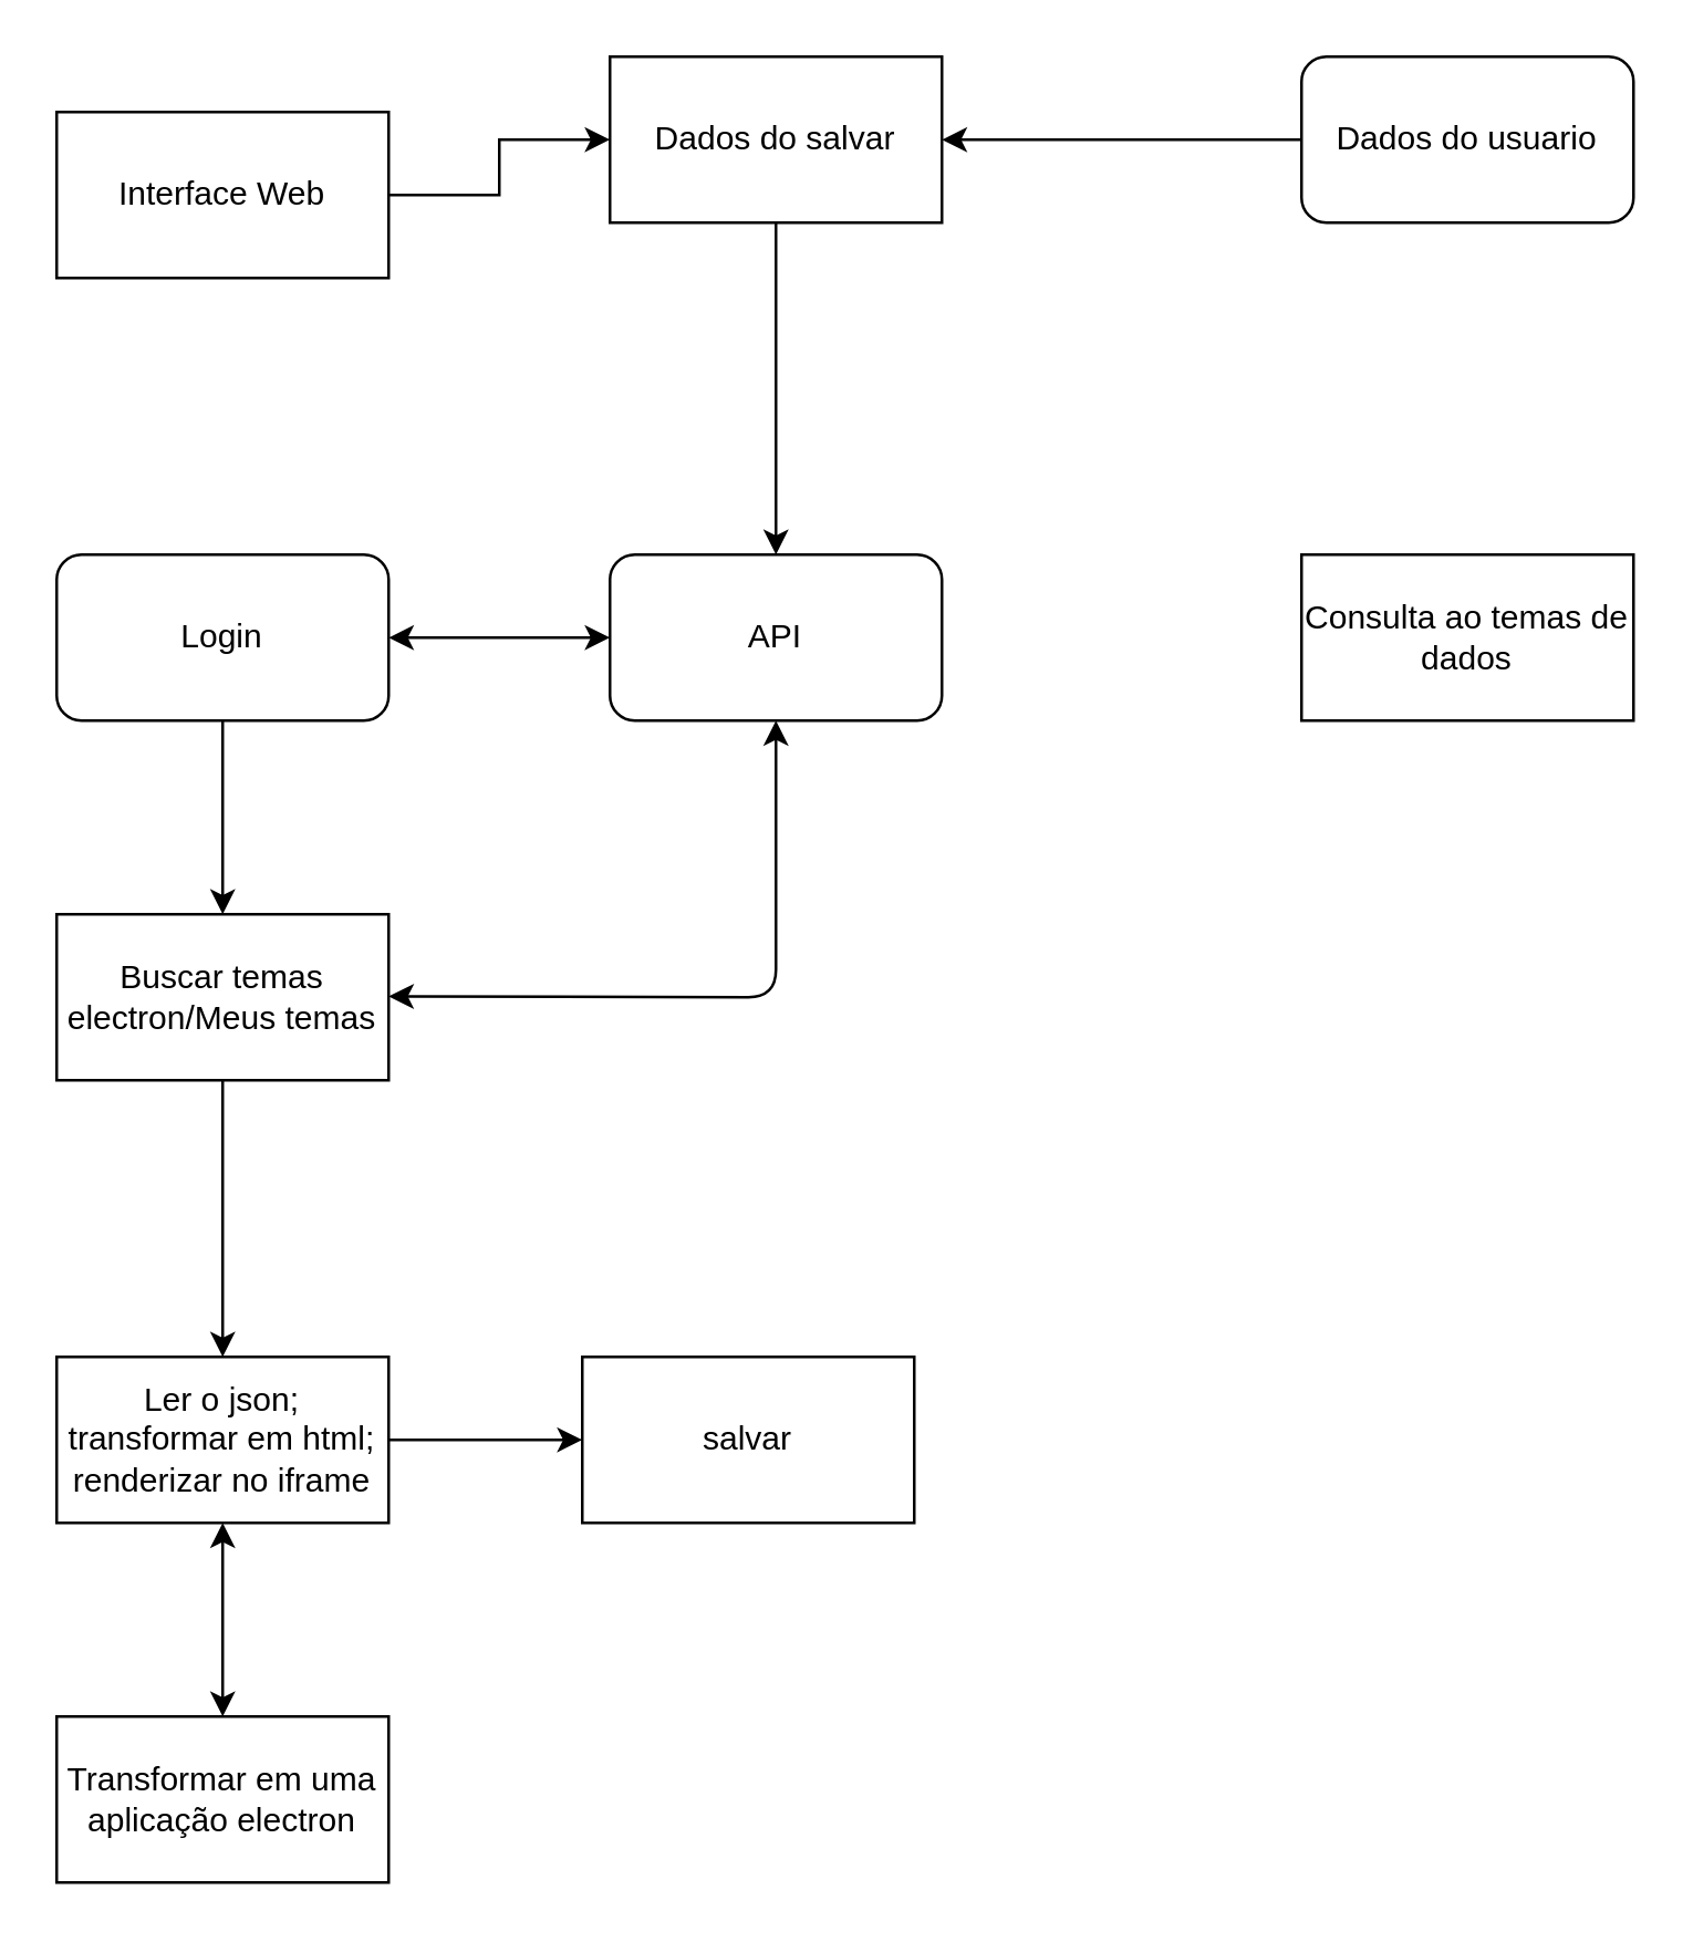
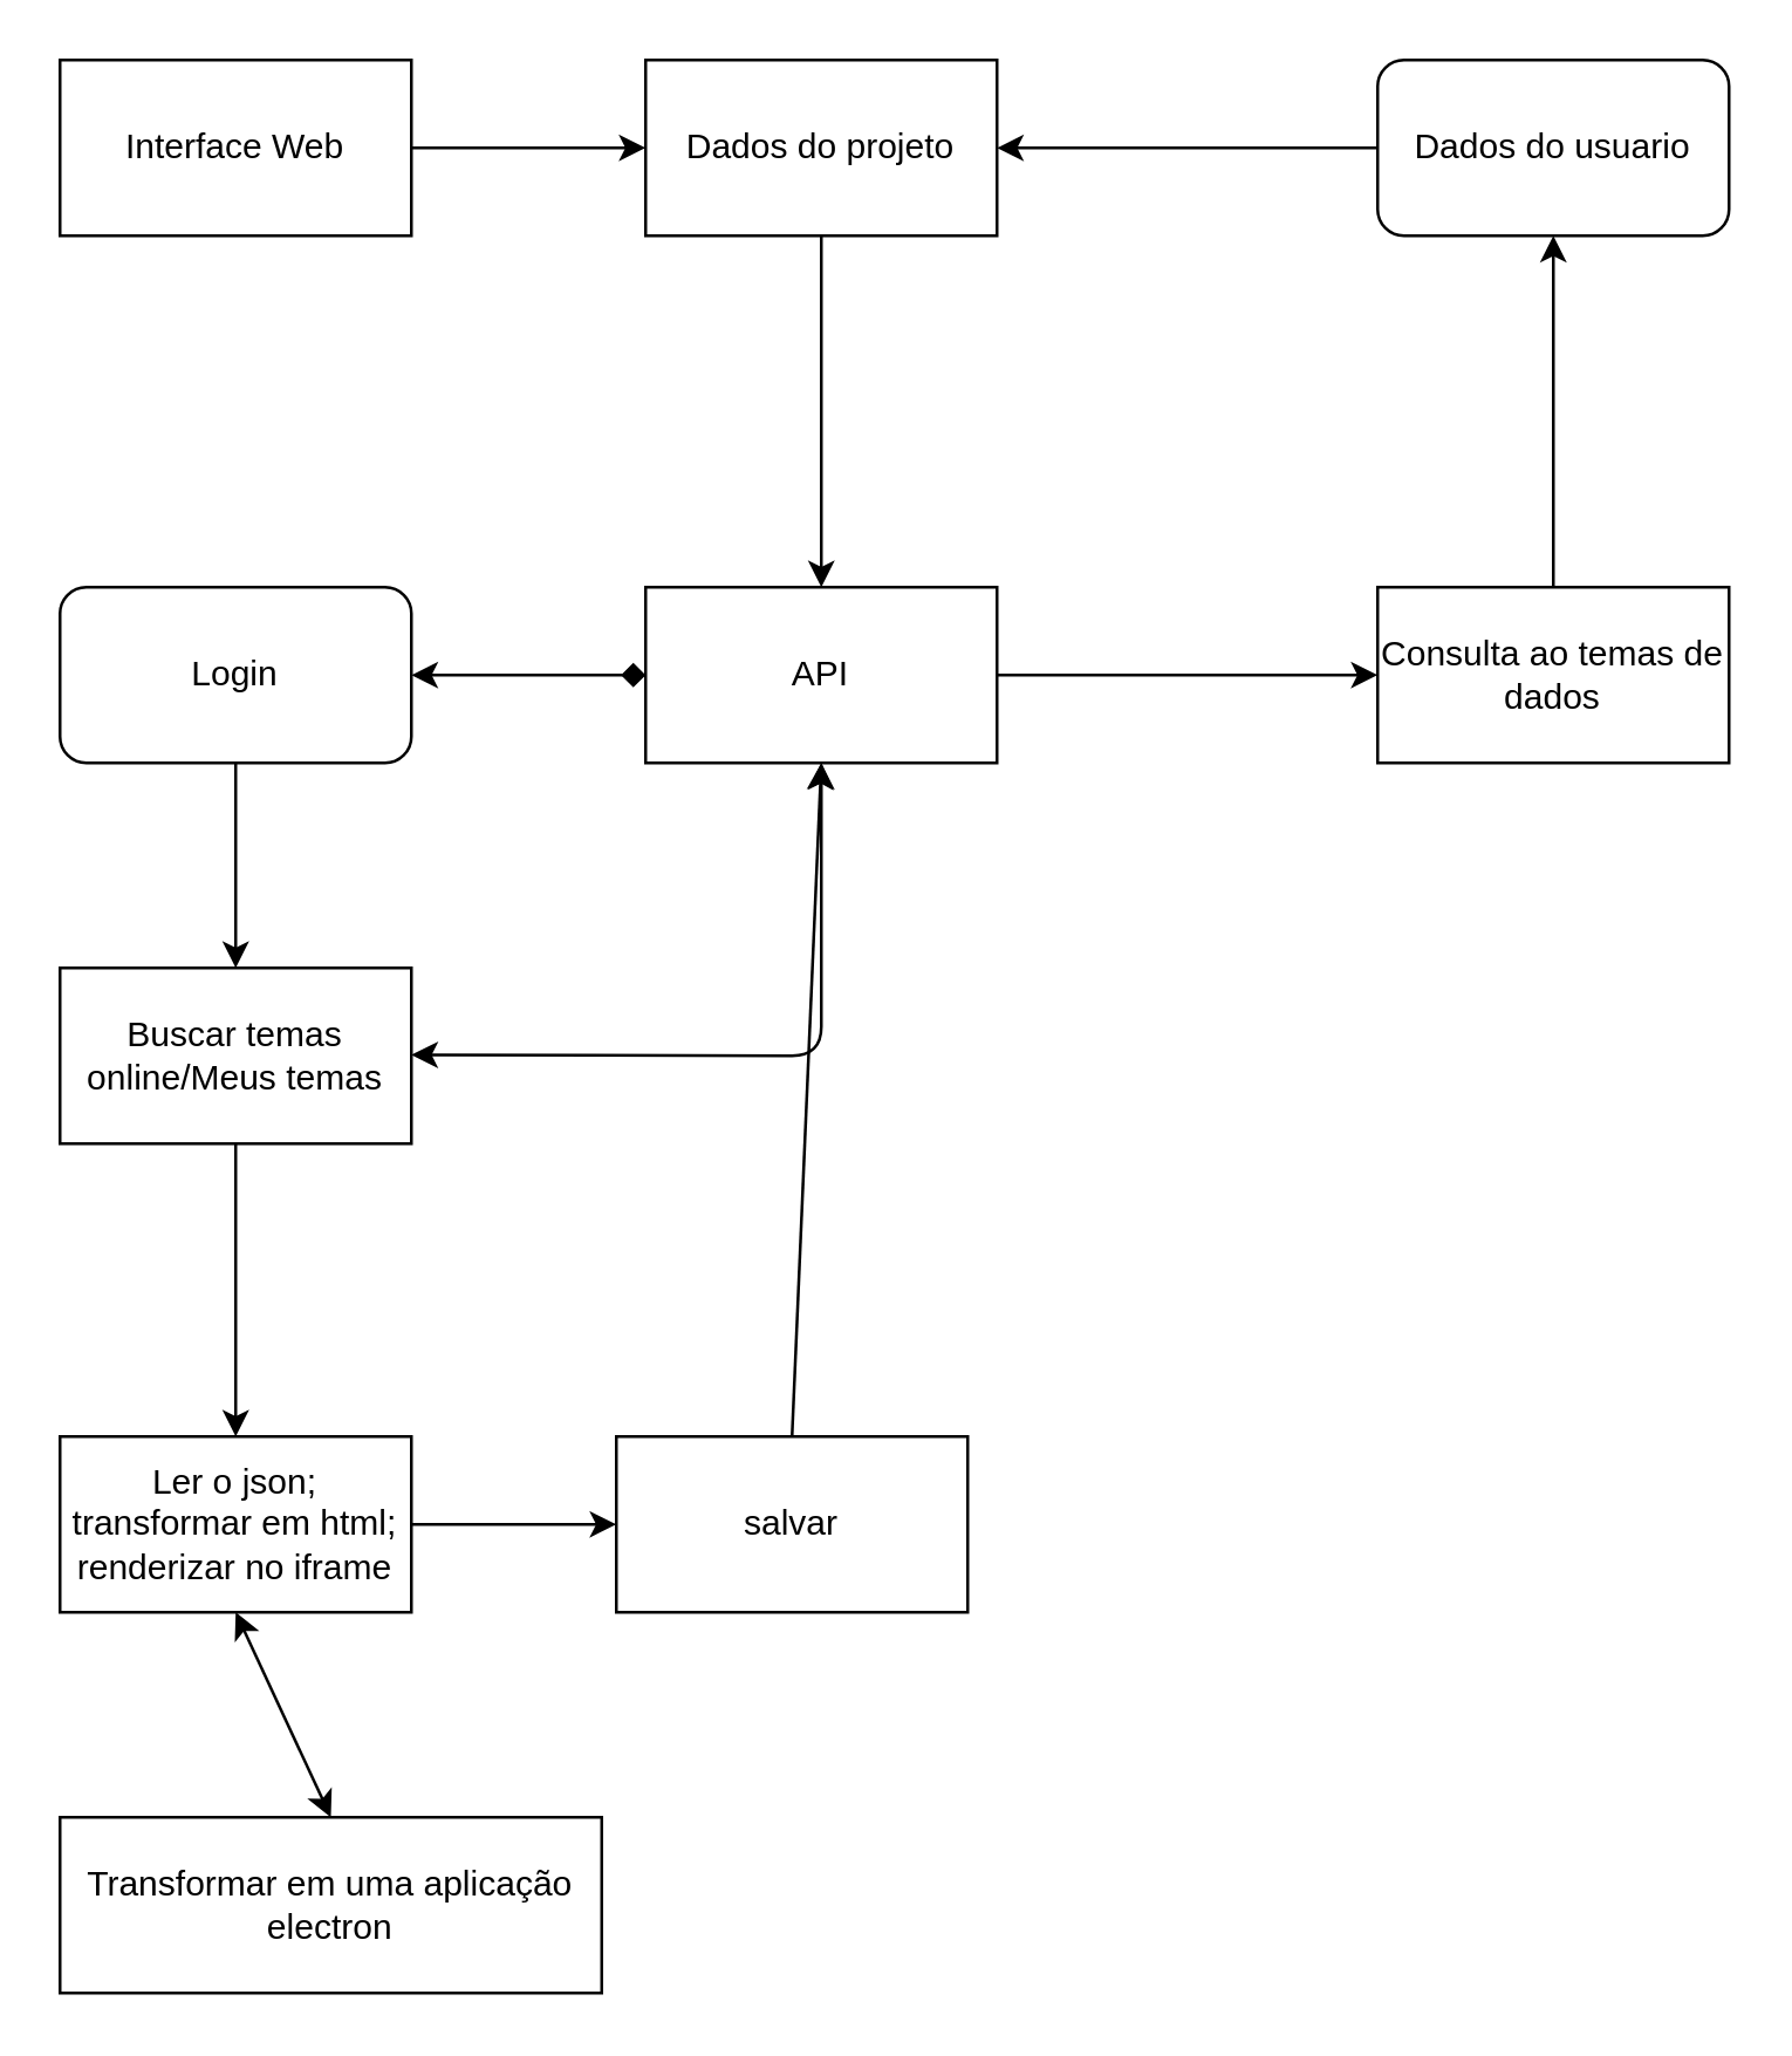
- <mxCell id="15" value="Dados do salvar" style="rounded=0;whiteSpace=wrap;html=1;" vertex="1" parent="1"><mxGeometry x="220" y="20" width="120" height="60" as="geometry" /></mxCell>
+ <mxCell id="15" value="Dados do projeto" style="rounded=0;whiteSpace=wrap;html=1;" vertex="1" parent="1"><mxGeometry x="220" y="20" width="120" height="60" as="geometry" /></mxCell>
- <mxCell id="3" value="Interface Web" style="rounded=0;whiteSpace=wrap;html=1;" parent="1" vertex="1"><mxGeometry x="20" y="40" width="120" height="60" as="geometry" /></mxCell>
+ <mxCell id="3" value="Interface Web" style="rounded=0;whiteSpace=wrap;html=1;" parent="1" vertex="1"><mxGeometry x="20" y="20" width="120" height="60" as="geometry" /></mxCell>
+ <mxCell id="4" style="edgeStyle=orthogonalEdgeStyle;rounded=0;orthogonalLoop=1;jettySize=auto;html=1;entryX=0.5;entryY=1;entryDx=0;entryDy=0;" parent="1" source="5" target="9" edge="1"><mxGeometry relative="1" as="geometry" /></mxCell>
- <mxCell id="13" value="" style="endArrow=classic;startArrow=classic;html=1;exitX=1;exitY=0.5;exitDx=0;exitDy=0;entryX=0;entryY=0.5;entryDx=0;entryDy=0;" edge="1" parent="1" source="8" target="12"><mxGeometry width="50" height="50" relative="1" as="geometry"><mxPoint x="150" y="270" as="sourcePoint" /><mxPoint x="210" y="227" as="targetPoint" /></mxGeometry></mxCell>
+ <mxCell id="13" value="" style="endArrow=diamond;startArrow=classic;html=1;exitX=1;exitY=0.5;exitDx=0;exitDy=0;entryX=0;entryY=0.5;entryDx=0;entryDy=0;" edge="1" parent="1" source="8" target="12"><mxGeometry width="50" height="50" relative="1" as="geometry"><mxPoint x="150" y="270" as="sourcePoint" /><mxPoint x="210" y="227" as="targetPoint" /></mxGeometry></mxCell>
- <mxCell id="12" value="API" style="whiteSpace=wrap;html=1;rounded=1;" vertex="1" parent="1"><mxGeometry x="220" y="200" width="120" height="60" as="geometry" /></mxCell>
+ <mxCell id="12" value="API" style="rounded=0;whiteSpace=wrap;html=1;" vertex="1" parent="1"><mxGeometry x="220" y="200" width="120" height="60" as="geometry" /></mxCell>
+ <mxCell id="6" style="edgeStyle=orthogonalEdgeStyle;rounded=0;orthogonalLoop=1;jettySize=auto;html=1;entryX=0;entryY=0.5;entryDx=0;entryDy=0;startArrow=none;" parent="1" source="12" target="5" edge="1"><mxGeometry relative="1" as="geometry"><mxPoint x="300" y="240" as="sourcePoint" /></mxGeometry></mxCell>
- <mxCell id="11" value="Buscar temas electron/Meus temas" style="rounded=0;whiteSpace=wrap;html=1;" parent="1" vertex="1"><mxGeometry x="20" y="330" width="120" height="60" as="geometry" /></mxCell>
+ <mxCell id="11" value="Buscar temas online/Meus temas" style="rounded=0;whiteSpace=wrap;html=1;" parent="1" vertex="1"><mxGeometry x="20" y="330" width="120" height="60" as="geometry" /></mxCell>
+ <mxCell id="21" value="" style="endArrow=classic;html=1;exitX=0.5;exitY=0;exitDx=0;exitDy=0;entryX=0.5;entryY=1;entryDx=0;entryDy=0;" edge="1" parent="1" source="19" target="12"><mxGeometry width="50" height="50" relative="1" as="geometry"><mxPoint x="300" y="470" as="sourcePoint" /><mxPoint x="350" y="420" as="targetPoint" /></mxGeometry></mxCell>
- <mxCell id="22" value="Transformar em uma aplicação electron" style="rounded=0;whiteSpace=wrap;html=1;" vertex="1" parent="1"><mxGeometry x="20" y="620" width="120" height="60" as="geometry" /></mxCell>
+ <mxCell id="22" value="Transformar em uma aplicação electron" style="rounded=0;whiteSpace=wrap;html=1;" vertex="1" parent="1"><mxGeometry x="20" y="620" width="185" height="60" as="geometry" /></mxCell>
